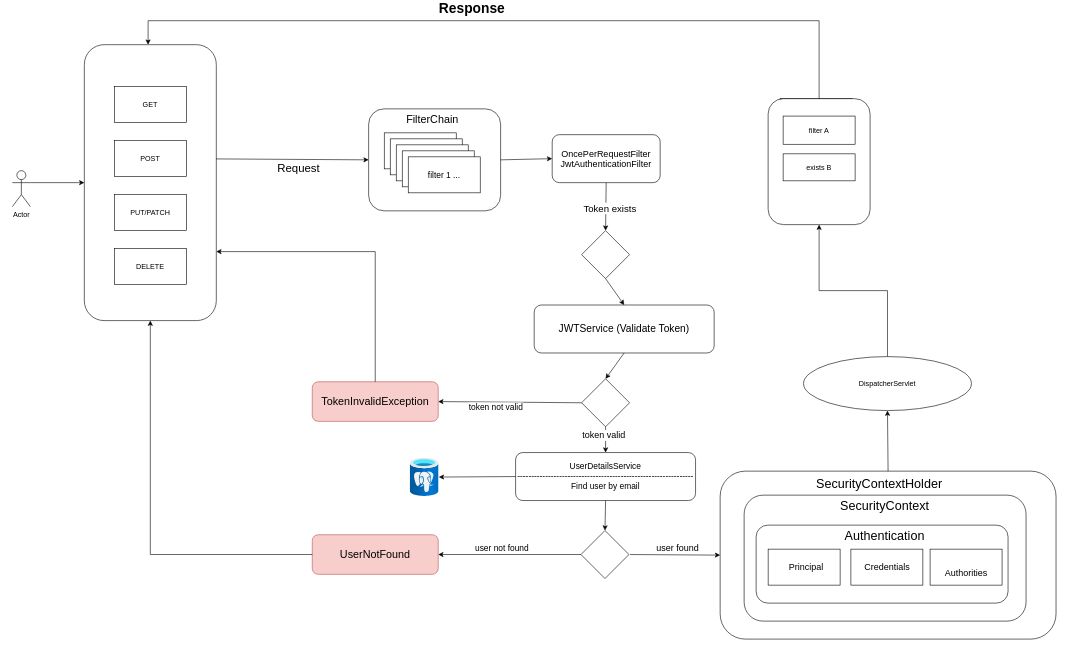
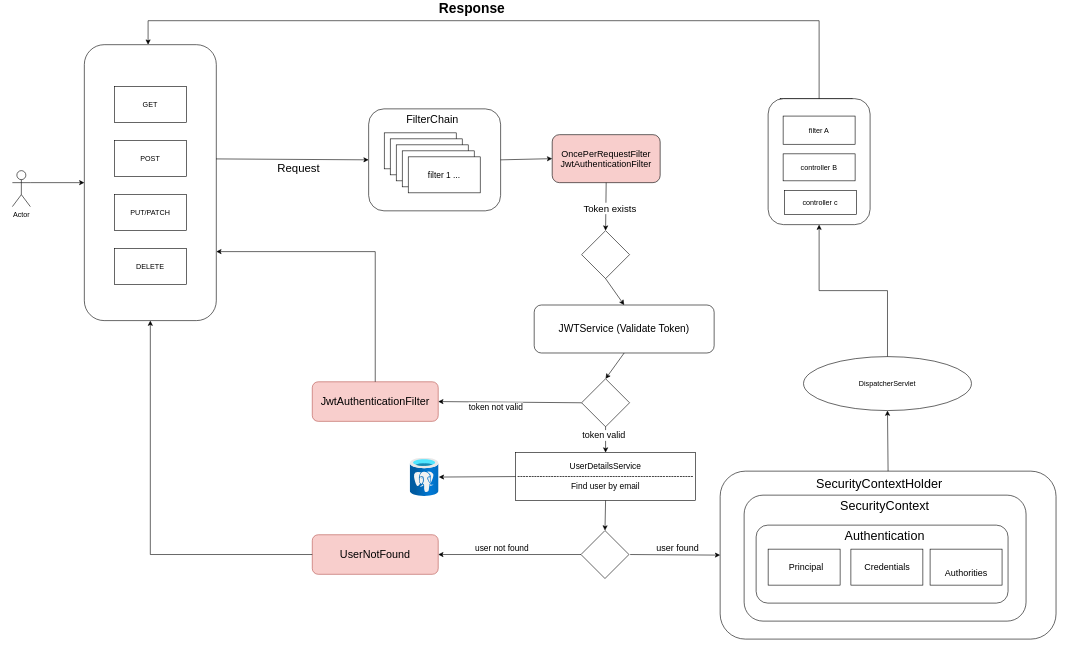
- <mxCell id="25" value="&lt;font style=&quot;font-size: 15px;&quot;&gt;OncePerRequestFilter&lt;br&gt;JwtAuthenticationFilter&lt;/font&gt;" style="rounded=1;whiteSpace=wrap;html=1;" vertex="1" parent="1"><mxGeometry x="920" y="210" width="180" height="80" as="geometry" /></mxCell>
+ <mxCell id="25" value="&lt;font style=&quot;font-size: 15px;&quot;&gt;OncePerRequestFilter&lt;br&gt;JwtAuthenticationFilter&lt;/font&gt;" style="rounded=1;whiteSpace=wrap;html=1;fillColor=#f8cecc;" vertex="1" parent="1"><mxGeometry x="920" y="210" width="180" height="80" as="geometry" /></mxCell>
- <mxCell id="14" value="exists B" style="rounded=0;whiteSpace=wrap;html=1;" vertex="1" parent="1"><mxGeometry x="1305" y="242" width="120" height="45" as="geometry" /></mxCell>
+ <mxCell id="14" value="controller B" style="rounded=0;whiteSpace=wrap;html=1;" vertex="1" parent="1"><mxGeometry x="1305" y="242" width="120" height="45" as="geometry" /></mxCell>
+ <mxCell id="15" value="controller c" style="rounded=0;whiteSpace=wrap;html=1;" vertex="1" parent="1"><mxGeometry x="1307" y="303" width="120" height="40" as="geometry" /></mxCell>
- <mxCell id="34" value="TokenInvalidException" style="rounded=1;whiteSpace=wrap;html=1;fillColor=#f8cecc;strokeColor=#b85450;fontSize=18;" vertex="1" parent="1"><mxGeometry x="520" y="622" width="210" height="66" as="geometry" /></mxCell>
+ <mxCell id="34" value="JwtAuthenticationFilter" style="rounded=1;whiteSpace=wrap;html=1;fillColor=#f8cecc;strokeColor=#b85450;fontSize=18;" vertex="1" parent="1"><mxGeometry x="520" y="622" width="210" height="66" as="geometry" /></mxCell>
- <mxCell id="38" value="&lt;font style=&quot;font-size: 14px;&quot;&gt;UserDetailsService&lt;br&gt;---------------------------------------------------------------&lt;/font&gt;&lt;div style=&quot;font-size: 14px;&quot;&gt;&lt;font style=&quot;font-size: 14px;&quot;&gt;Find user by email&lt;/font&gt;&lt;/div&gt;" style="rounded=1;whiteSpace=wrap;html=1;" vertex="1" parent="1"><mxGeometry x="859" y="740" width="300" height="80" as="geometry" /></mxCell>
+ <mxCell id="38" value="&lt;font style=&quot;font-size: 14px;&quot;&gt;UserDetailsService&lt;br&gt;---------------------------------------------------------------&lt;/font&gt;&lt;div style=&quot;font-size: 14px;&quot;&gt;&lt;font style=&quot;font-size: 14px;&quot;&gt;Find user by email&lt;/font&gt;&lt;/div&gt;" style="whiteSpace=wrap;html=1;rounded=0;" vertex="1" parent="1"><mxGeometry x="859" y="740" width="300" height="80" as="geometry" /></mxCell>
